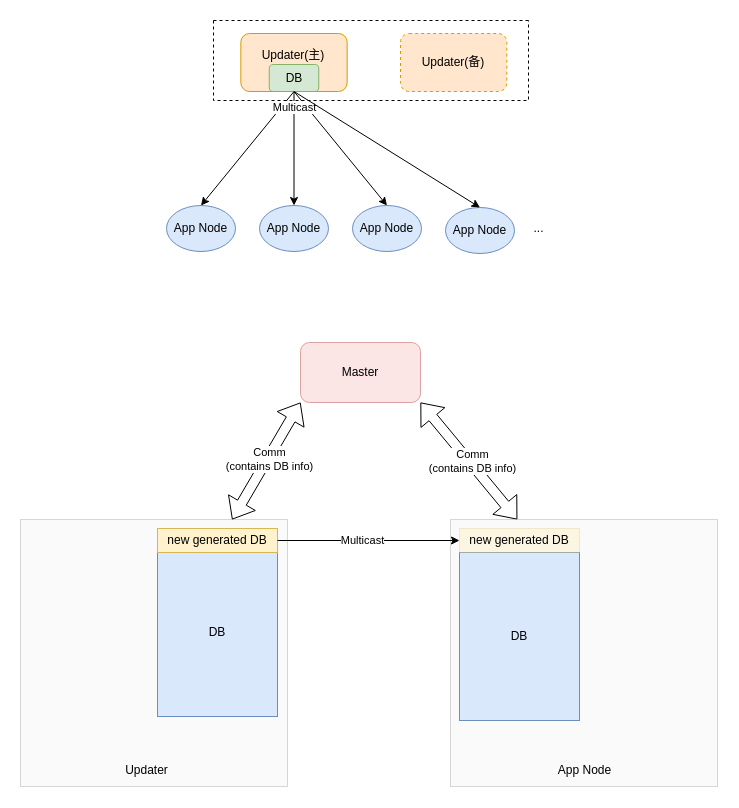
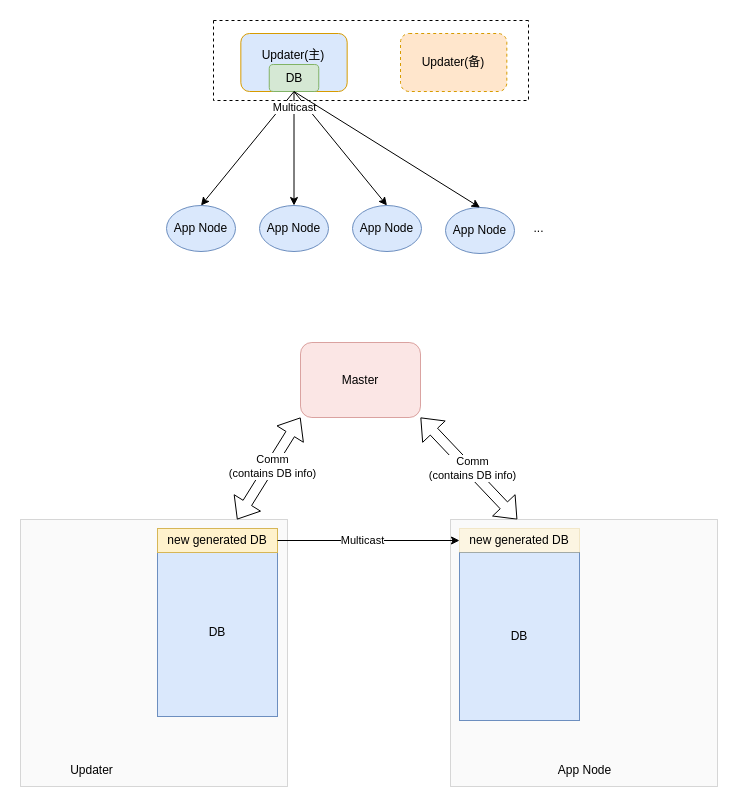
- <mxCell id="7" value="Updater(主)&lt;br&gt;&lt;br&gt;" style="rounded=1;whiteSpace=wrap;html=1;fillColor=#ffe6cc;strokeColor=#d79b00;" vertex="1" parent="1"><mxGeometry x="240.34" y="33" width="106.33" height="58" as="geometry" /></mxCell>
+ <mxCell id="7" value="Updater(主)&lt;br&gt;&lt;br&gt;" style="rounded=1;whiteSpace=wrap;html=1;fillColor=#dae8fc;strokeColor=#d79b00;" vertex="1" parent="1"><mxGeometry x="240.34" y="33" width="106.33" height="58" as="geometry" /></mxCell>
- <mxCell id="28" value="Master" style="rounded=1;whiteSpace=wrap;html=1;shadow=0;glass=0;sketch=0;strokeColor=#b85450;opacity=50;fillColor=#f8cecc;" vertex="1" parent="1"><mxGeometry x="300" y="342" width="120" height="60" as="geometry" /></mxCell>
+ <mxCell id="28" value="Master" style="rounded=1;whiteSpace=wrap;html=1;shadow=0;glass=0;sketch=0;strokeColor=#b85450;opacity=50;fillColor=#f8cecc;" vertex="1" parent="1"><mxGeometry x="300" y="342" width="120" height="75" as="geometry" /></mxCell>
- <mxCell id="26" value="Updater" style="text;html=1;align=center;verticalAlign=middle;resizable=0;points=[];autosize=1;strokeColor=none;fillColor=none;" vertex="1" parent="1"><mxGeometry x="119" y="761" width="53" height="18" as="geometry" /></mxCell>
+ <mxCell id="26" value="Updater" style="text;html=1;align=center;verticalAlign=middle;resizable=0;points=[];autosize=1;strokeColor=none;fillColor=none;" vertex="1" parent="1"><mxGeometry x="64" y="761" width="53" height="18" as="geometry" /></mxCell>
